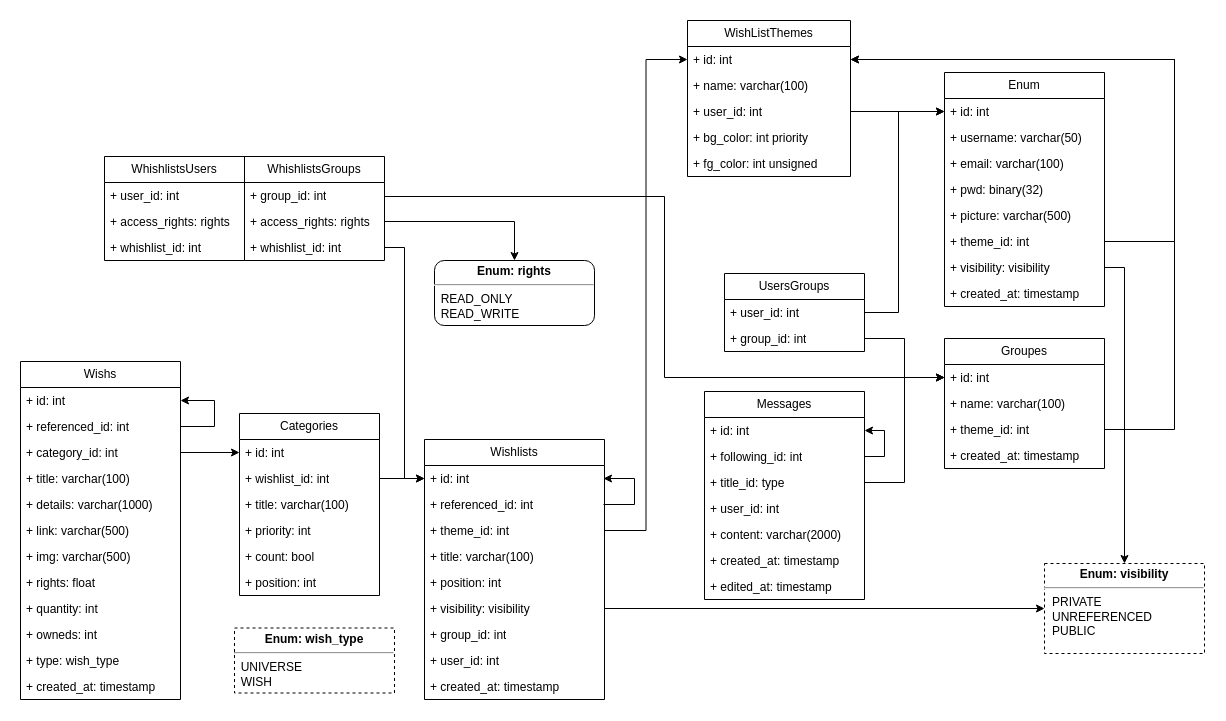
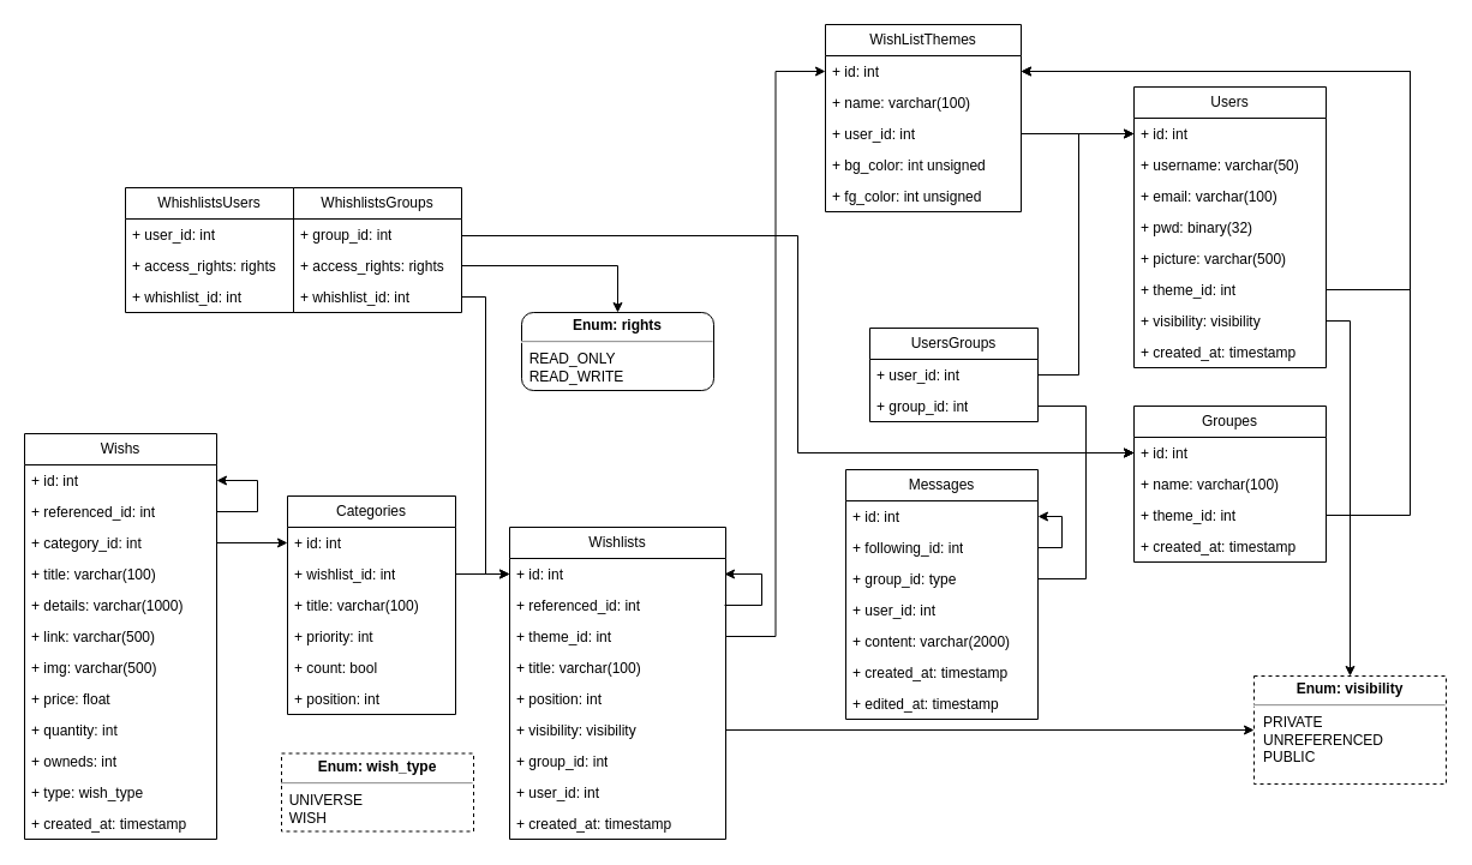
- <mxCell id="23" value="Enum" style="swimlane;fontStyle=0;childLayout=stackLayout;horizontal=1;startSize=26;fillColor=none;horizontalStack=0;resizeParent=1;resizeParentMax=0;resizeLast=0;collapsible=1;marginBottom=0;whiteSpace=wrap;html=1;" parent="1" vertex="1"><mxGeometry x="944" y="72" width="160" height="234" as="geometry" /></mxCell>
+ <mxCell id="23" value="Users" style="swimlane;fontStyle=0;childLayout=stackLayout;horizontal=1;startSize=26;fillColor=none;horizontalStack=0;resizeParent=1;resizeParentMax=0;resizeLast=0;collapsible=1;marginBottom=0;whiteSpace=wrap;html=1;" parent="1" vertex="1"><mxGeometry x="944" y="72" width="160" height="234" as="geometry" /></mxCell>
- <mxCell id="52" value="+ bg_color: int priority" style="text;strokeColor=none;fillColor=none;align=left;verticalAlign=top;spacingLeft=4;spacingRight=4;overflow=hidden;rotatable=0;points=[[0,0.5],[1,0.5]];portConstraint=eastwest;whiteSpace=wrap;html=1;" parent="48" vertex="1"><mxGeometry y="104" width="163" height="26" as="geometry" /></mxCell>
+ <mxCell id="52" value="+ bg_color: int unsigned" style="text;strokeColor=none;fillColor=none;align=left;verticalAlign=top;spacingLeft=4;spacingRight=4;overflow=hidden;rotatable=0;points=[[0,0.5],[1,0.5]];portConstraint=eastwest;whiteSpace=wrap;html=1;" parent="48" vertex="1"><mxGeometry y="104" width="163" height="26" as="geometry" /></mxCell>
- <mxCell id="78" value="+ title_id: type" style="text;strokeColor=none;fillColor=none;align=left;verticalAlign=top;spacingLeft=4;spacingRight=4;overflow=hidden;rotatable=0;points=[[0,0.5],[1,0.5]];portConstraint=eastwest;whiteSpace=wrap;html=1;" parent="74" vertex="1"><mxGeometry y="78" width="160" height="26" as="geometry" /></mxCell>
+ <mxCell id="78" value="+ group_id: type" style="text;strokeColor=none;fillColor=none;align=left;verticalAlign=top;spacingLeft=4;spacingRight=4;overflow=hidden;rotatable=0;points=[[0,0.5],[1,0.5]];portConstraint=eastwest;whiteSpace=wrap;html=1;" parent="74" vertex="1"><mxGeometry y="78" width="160" height="26" as="geometry" /></mxCell>
- <mxCell id="11" value="+ rights: float" style="text;strokeColor=none;fillColor=none;align=left;verticalAlign=top;spacingLeft=4;spacingRight=4;overflow=hidden;rotatable=0;points=[[0,0.5],[1,0.5]];portConstraint=eastwest;whiteSpace=wrap;html=1;" parent="2" vertex="1"><mxGeometry y="208" width="160" height="26" as="geometry" /></mxCell>
+ <mxCell id="11" value="+ price: float" style="text;strokeColor=none;fillColor=none;align=left;verticalAlign=top;spacingLeft=4;spacingRight=4;overflow=hidden;rotatable=0;points=[[0,0.5],[1,0.5]];portConstraint=eastwest;whiteSpace=wrap;html=1;" parent="2" vertex="1"><mxGeometry y="208" width="160" height="26" as="geometry" /></mxCell>
